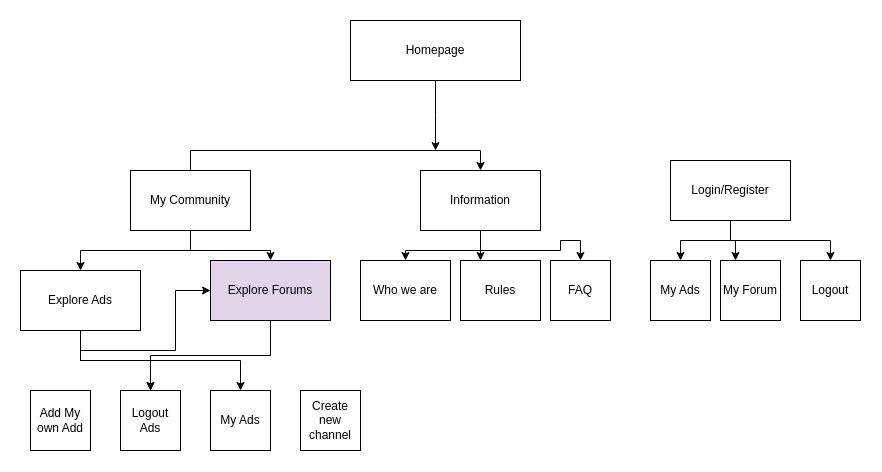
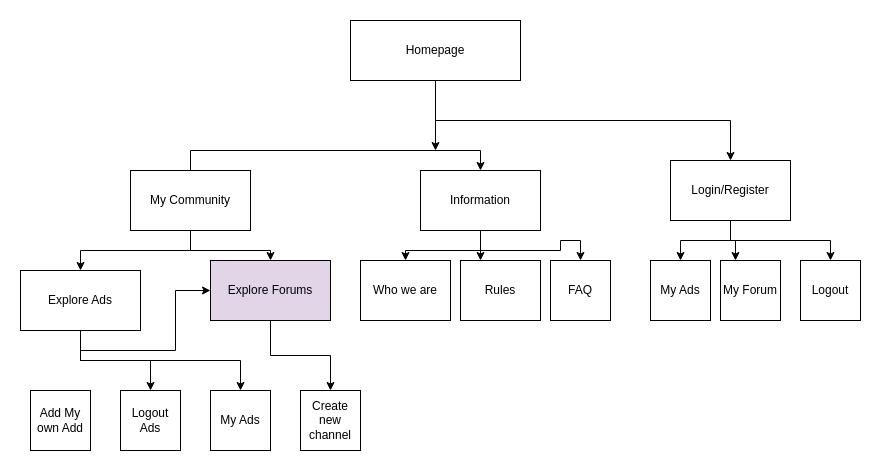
+ <mxCell id="4" style="edgeStyle=orthogonalEdgeStyle;rounded=0;orthogonalLoop=1;jettySize=auto;html=1;exitX=0.5;exitY=1;exitDx=0;exitDy=0;entryX=0.5;entryY=0;entryDx=0;entryDy=0;" edge="1" parent="1" source="5" target="16"><mxGeometry relative="1" as="geometry" /></mxCell>
- <mxCell id="21" style="edgeStyle=orthogonalEdgeStyle;rounded=0;orthogonalLoop=1;jettySize=auto;html=1;exitX=0.5;exitY=1;exitDx=0;exitDy=0;" edge="1" parent="1" source="22" target="30"><mxGeometry relative="1" as="geometry" /></mxCell>
+ <mxCell id="21" style="edgeStyle=orthogonalEdgeStyle;rounded=0;orthogonalLoop=1;jettySize=auto;html=1;exitX=0.5;exitY=1;exitDx=0;exitDy=0;entryX=0.5;entryY=0;entryDx=0;entryDy=0;" edge="1" parent="1" source="22" target="32"><mxGeometry relative="1" as="geometry" /></mxCell>
